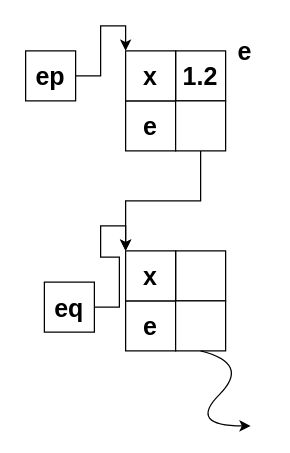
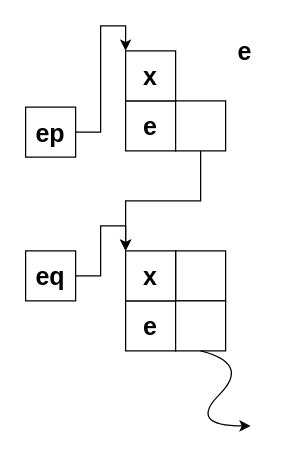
- <mxCell id="3" value="ep" style="whiteSpace=wrap;html=1;aspect=fixed;fontSize=20;fontStyle=1" vertex="1" parent="1"><mxGeometry x="20" y="40" width="40" height="40" as="geometry" /></mxCell>
+ <mxCell id="3" value="ep" style="whiteSpace=wrap;html=1;aspect=fixed;fontSize=20;fontStyle=1" vertex="1" parent="1"><mxGeometry x="20" y="85" width="40" height="40" as="geometry" /></mxCell>
- <mxCell id="6" value="1.2" style="rounded=0;whiteSpace=wrap;html=1;fontSize=20;fontStyle=1;align=center;" vertex="1" parent="1"><mxGeometry x="140" y="40" width="40" height="40" as="geometry" /></mxCell>
- <mxCell id="5" value="eq" style="whiteSpace=wrap;html=1;aspect=fixed;fontSize=20;fontStyle=1" vertex="1" parent="1"><mxGeometry x="35" y="225" width="40" height="40" as="geometry" /></mxCell>
+ <mxCell id="5" value="eq" style="whiteSpace=wrap;html=1;aspect=fixed;fontSize=20;fontStyle=1" vertex="1" parent="1"><mxGeometry x="20" y="200" width="40" height="40" as="geometry" /></mxCell>
